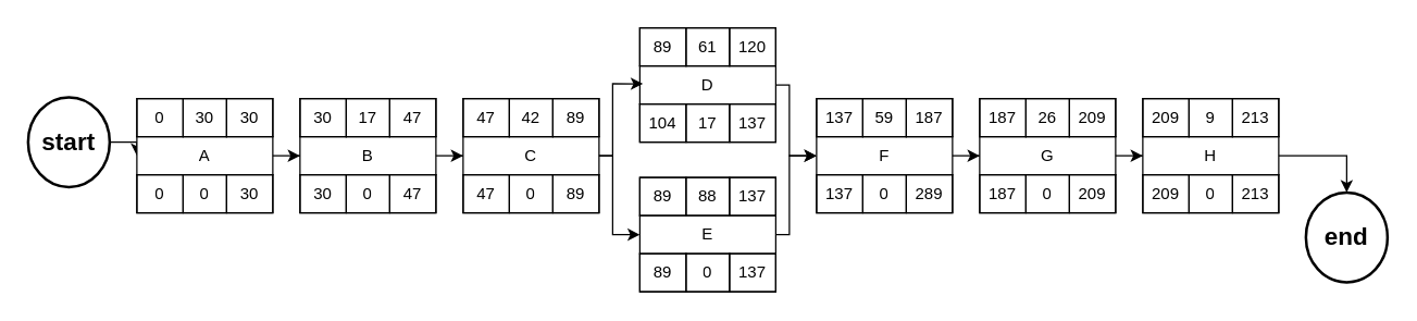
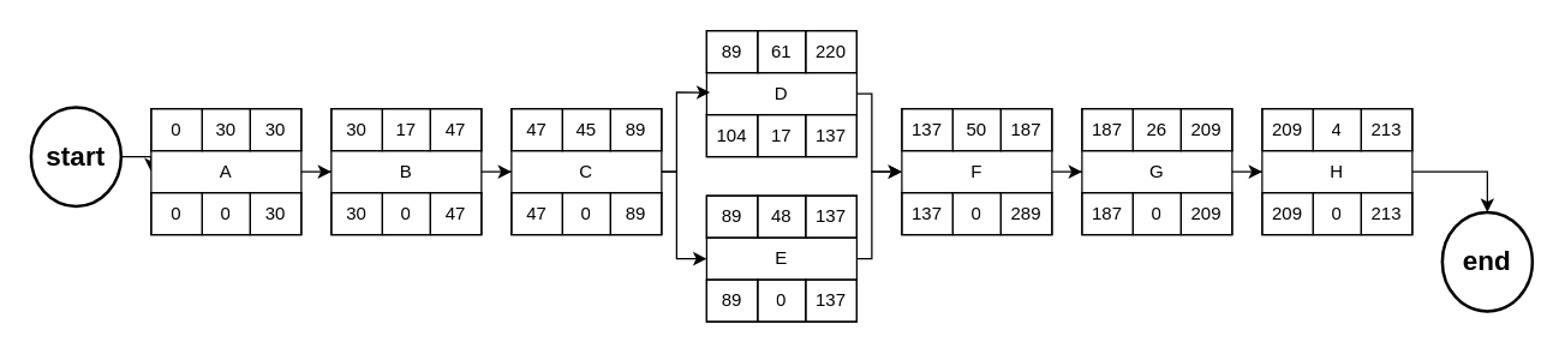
- <mxCell id="48" value="120" style="shape=partialRectangle;html=1;whiteSpace=wrap;connectable=0;fillColor=none;top=1;left=1;bottom=1;right=1;overflow=hidden;fontSize=12;strokeColor=inherit;" parent="45" vertex="1"><mxGeometry x="66" width="34" height="28" as="geometry"><mxRectangle width="34" height="28" as="alternateBounds" /></mxGeometry></mxCell>
+ <mxCell id="48" value="220" style="shape=partialRectangle;html=1;whiteSpace=wrap;connectable=0;fillColor=none;top=1;left=1;bottom=1;right=1;overflow=hidden;fontSize=12;strokeColor=inherit;" parent="45" vertex="1"><mxGeometry x="66" width="34" height="28" as="geometry"><mxRectangle width="34" height="28" as="alternateBounds" /></mxGeometry></mxCell>
- <mxCell id="34" value="42" style="shape=partialRectangle;html=1;whiteSpace=wrap;connectable=0;fillColor=none;top=1;left=1;bottom=1;right=1;overflow=hidden;fontSize=12;strokeColor=inherit;" parent="32" vertex="1"><mxGeometry x="34" width="32" height="28" as="geometry"><mxRectangle width="32" height="28" as="alternateBounds" /></mxGeometry></mxCell>
+ <mxCell id="34" value="45" style="shape=partialRectangle;html=1;whiteSpace=wrap;connectable=0;fillColor=none;top=1;left=1;bottom=1;right=1;overflow=hidden;fontSize=12;strokeColor=inherit;" parent="32" vertex="1"><mxGeometry x="34" width="32" height="28" as="geometry"><mxRectangle width="32" height="28" as="alternateBounds" /></mxGeometry></mxCell>
- <mxCell id="73" value="59" style="shape=partialRectangle;html=1;whiteSpace=wrap;connectable=0;fillColor=none;top=1;left=1;bottom=1;right=1;overflow=hidden;fontSize=12;strokeColor=inherit;" parent="71" vertex="1"><mxGeometry x="34" width="32" height="28" as="geometry"><mxRectangle width="32" height="28" as="alternateBounds" /></mxGeometry></mxCell>
+ <mxCell id="73" value="50" style="shape=partialRectangle;html=1;whiteSpace=wrap;connectable=0;fillColor=none;top=1;left=1;bottom=1;right=1;overflow=hidden;fontSize=12;strokeColor=inherit;" parent="71" vertex="1"><mxGeometry x="34" width="32" height="28" as="geometry"><mxRectangle width="32" height="28" as="alternateBounds" /></mxGeometry></mxCell>
- <mxCell id="99" value="9" style="shape=partialRectangle;html=1;whiteSpace=wrap;connectable=0;fillColor=none;top=1;left=1;bottom=1;right=1;overflow=hidden;fontSize=12;strokeColor=inherit;" parent="97" vertex="1"><mxGeometry x="34" width="32" height="28" as="geometry"><mxRectangle width="32" height="28" as="alternateBounds" /></mxGeometry></mxCell>
+ <mxCell id="99" value="4" style="shape=partialRectangle;html=1;whiteSpace=wrap;connectable=0;fillColor=none;top=1;left=1;bottom=1;right=1;overflow=hidden;fontSize=12;strokeColor=inherit;" parent="97" vertex="1"><mxGeometry x="34" width="32" height="28" as="geometry"><mxRectangle width="32" height="28" as="alternateBounds" /></mxGeometry></mxCell>
- <mxCell id="60" value="88" style="shape=partialRectangle;html=1;whiteSpace=wrap;connectable=0;fillColor=none;top=1;left=1;bottom=1;right=1;overflow=hidden;fontSize=12;strokeColor=inherit;" parent="58" vertex="1"><mxGeometry x="34" width="32" height="28" as="geometry"><mxRectangle width="32" height="28" as="alternateBounds" /></mxGeometry></mxCell>
+ <mxCell id="60" value="48" style="shape=partialRectangle;html=1;whiteSpace=wrap;connectable=0;fillColor=none;top=1;left=1;bottom=1;right=1;overflow=hidden;fontSize=12;strokeColor=inherit;" parent="58" vertex="1"><mxGeometry x="34" width="32" height="28" as="geometry"><mxRectangle width="32" height="28" as="alternateBounds" /></mxGeometry></mxCell>
